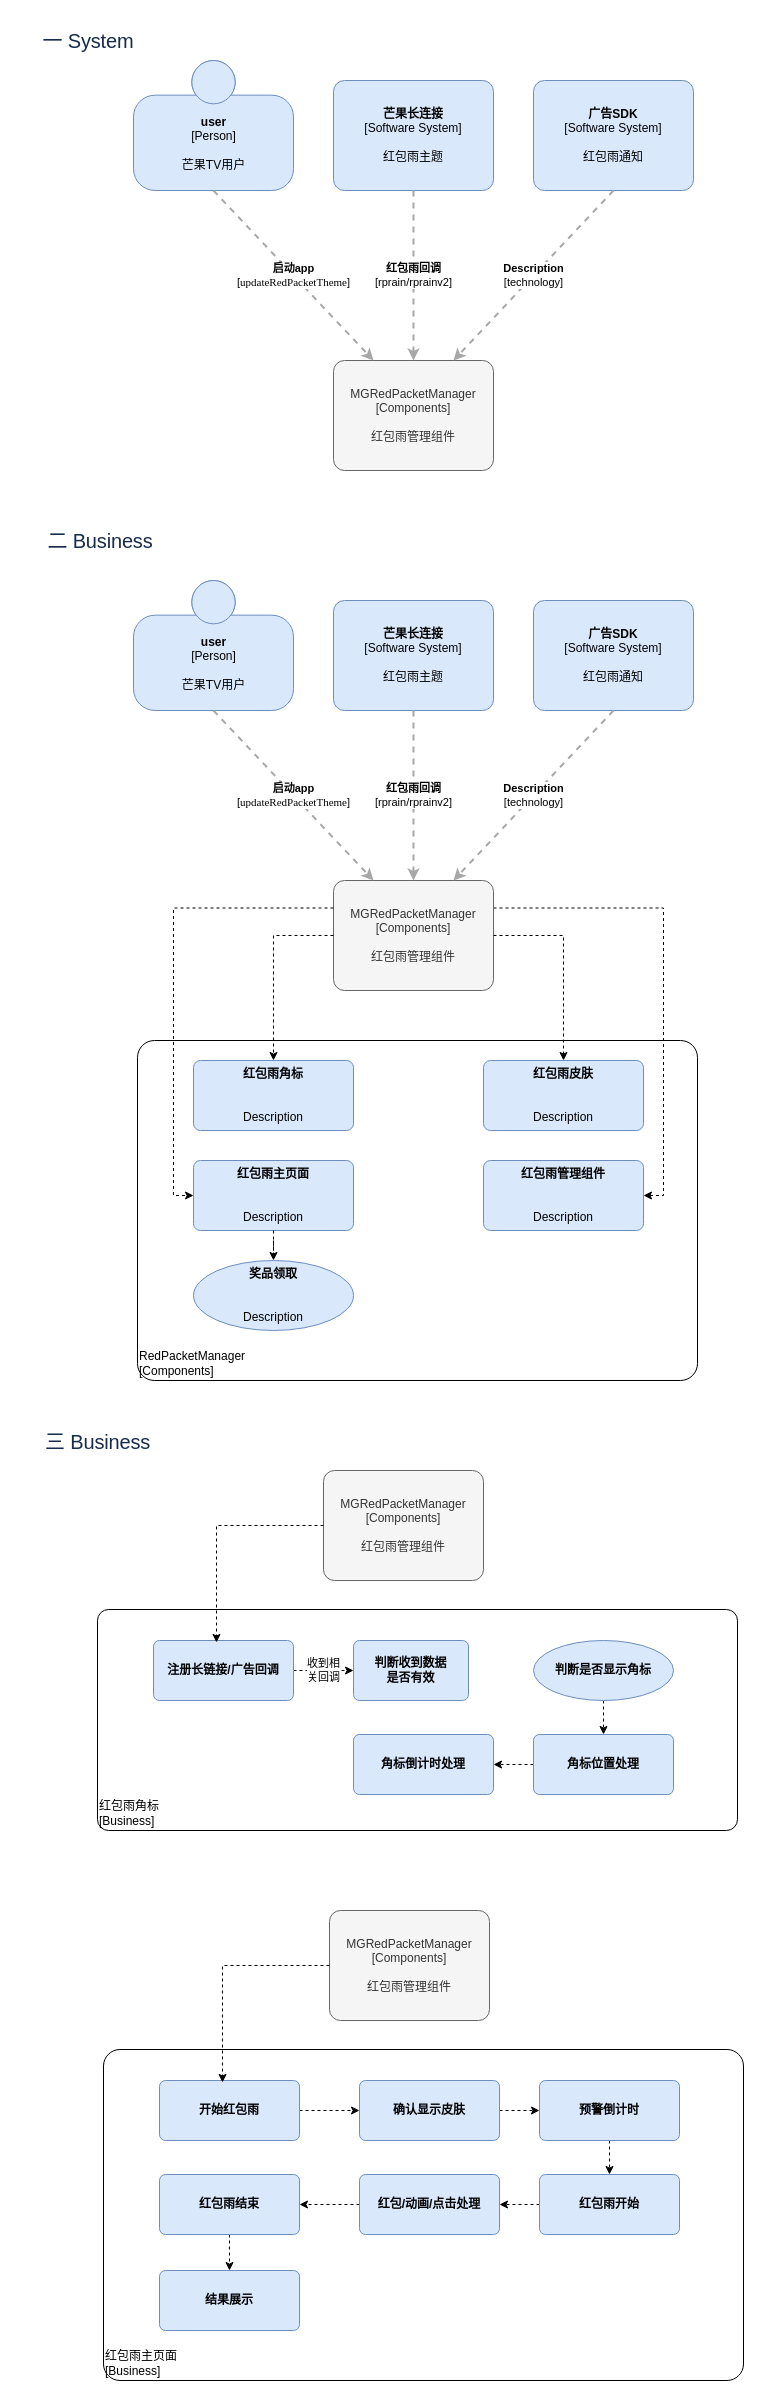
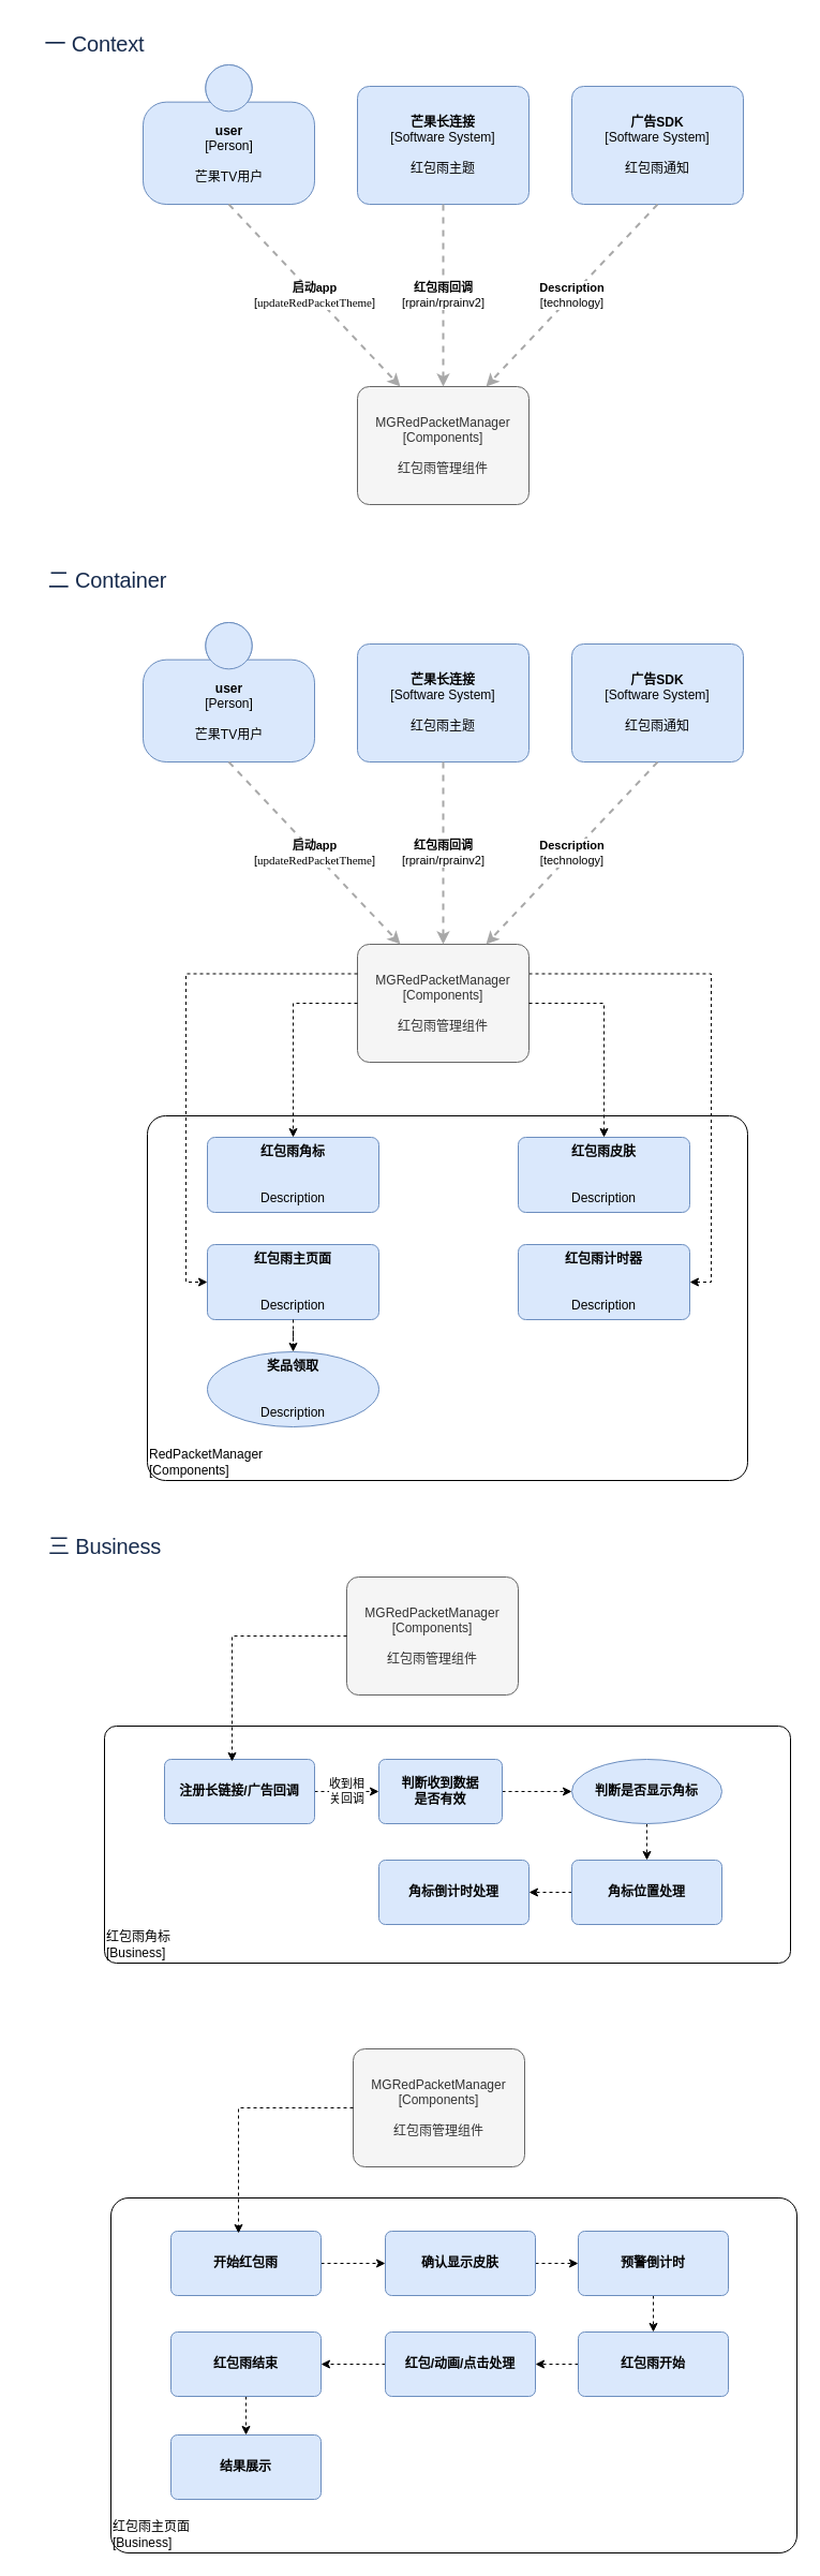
- <mxCell id="26" value="&lt;h2 id=&quot;ar.iPhone启动业务C4-一Context&quot; style=&quot;margin: 0px ; padding: 0px ; color: rgb(23 , 43 , 77) ; font-weight: normal ; font-size: 20px ; line-height: 1.5 ; letter-spacing: -0.008em ; border-bottom-color: rgb(255 , 255 , 255) ; font-family: , &amp;#34;blinkmacsystemfont&amp;#34; , &amp;#34;segoe ui&amp;#34; , &amp;#34;roboto&amp;#34; , &amp;#34;oxygen&amp;#34; , &amp;#34;ubuntu&amp;#34; , &amp;#34;fira sans&amp;#34; , &amp;#34;droid sans&amp;#34; , &amp;#34;helvetica neue&amp;#34; , sans-serif&quot;&gt;一 System&lt;/h2&gt;" style="text;html=1;strokeColor=none;fillColor=none;align=center;verticalAlign=middle;whiteSpace=wrap;rounded=0;glass=0;" vertex="1" parent="1"><mxGeometry x="23" y="20" width="130" height="40" as="geometry" /></mxCell>
+ <mxCell id="26" value="&lt;h2 id=&quot;ar.iPhone启动业务C4-一Context&quot; style=&quot;margin: 0px ; padding: 0px ; color: rgb(23 , 43 , 77) ; font-weight: normal ; font-size: 20px ; line-height: 1.5 ; letter-spacing: -0.008em ; border-bottom-color: rgb(255 , 255 , 255) ; font-family: , &amp;#34;blinkmacsystemfont&amp;#34; , &amp;#34;segoe ui&amp;#34; , &amp;#34;roboto&amp;#34; , &amp;#34;oxygen&amp;#34; , &amp;#34;ubuntu&amp;#34; , &amp;#34;fira sans&amp;#34; , &amp;#34;droid sans&amp;#34; , &amp;#34;helvetica neue&amp;#34; , sans-serif&quot;&gt;一 Context&lt;/h2&gt;" style="text;html=1;strokeColor=none;fillColor=none;align=center;verticalAlign=middle;whiteSpace=wrap;rounded=0;glass=0;" vertex="1" parent="1"><mxGeometry x="23" y="20" width="130" height="40" as="geometry" /></mxCell>
- <mxCell id="27" value="&lt;h2 id=&quot;ar.iPhone启动业务C4-二Container&quot; style=&quot;margin: 30px 0px 0px ; padding: 0px ; color: rgb(23 , 43 , 77) ; font-weight: normal ; font-size: 20px ; line-height: 1.5 ; letter-spacing: -0.008em ; border-bottom-color: rgb(255 , 255 , 255) ; font-family: , &amp;#34;blinkmacsystemfont&amp;#34; , &amp;#34;segoe ui&amp;#34; , &amp;#34;roboto&amp;#34; , &amp;#34;oxygen&amp;#34; , &amp;#34;ubuntu&amp;#34; , &amp;#34;fira sans&amp;#34; , &amp;#34;droid sans&amp;#34; , &amp;#34;helvetica neue&amp;#34; , sans-serif&quot;&gt;二 Business&lt;/h2&gt;" style="text;html=1;strokeColor=none;fillColor=none;align=center;verticalAlign=middle;whiteSpace=wrap;rounded=0;glass=0;" vertex="1" parent="1"><mxGeometry x="20" y="500" width="160" height="50" as="geometry" /></mxCell>
+ <mxCell id="27" value="&lt;h2 id=&quot;ar.iPhone启动业务C4-二Container&quot; style=&quot;margin: 30px 0px 0px ; padding: 0px ; color: rgb(23 , 43 , 77) ; font-weight: normal ; font-size: 20px ; line-height: 1.5 ; letter-spacing: -0.008em ; border-bottom-color: rgb(255 , 255 , 255) ; font-family: , &amp;#34;blinkmacsystemfont&amp;#34; , &amp;#34;segoe ui&amp;#34; , &amp;#34;roboto&amp;#34; , &amp;#34;oxygen&amp;#34; , &amp;#34;ubuntu&amp;#34; , &amp;#34;fira sans&amp;#34; , &amp;#34;droid sans&amp;#34; , &amp;#34;helvetica neue&amp;#34; , sans-serif&quot;&gt;二 Container&lt;/h2&gt;" style="text;html=1;strokeColor=none;fillColor=none;align=center;verticalAlign=middle;whiteSpace=wrap;rounded=0;glass=0;" vertex="1" parent="1"><mxGeometry x="20" y="500" width="160" height="50" as="geometry" /></mxCell>
- <mxCell id="41" value="&lt;b&gt;红包雨管理组件&lt;/b&gt;&lt;br&gt;&lt;div&gt;&lt;br&gt;&lt;/div&gt;&lt;br&gt;&lt;div&gt;Description&lt;/div&gt;" style="rounded=1;whiteSpace=wrap;html=1;labelBackgroundColor=none;fillColor=#dae8fc;fontColor=#000000;align=center;arcSize=10;strokeColor=#6c8ebf;points=[[0.25,0,0],[0.5,0,0],[0.75,0,0],[1,0.25,0],[1,0.5,0],[1,0.75,0],[0.75,1,0],[0.5,1,0],[0.25,1,0],[0,0.75,0],[0,0.5,0],[0,0.25,0]];glass=0;" vertex="1" parent="1"><mxGeometry x="483" y="1160" width="160" height="70" as="geometry" /></mxCell>
+ <mxCell id="41" value="&lt;b&gt;红包雨计时器&lt;/b&gt;&lt;br&gt;&lt;div&gt;&lt;br&gt;&lt;/div&gt;&lt;br&gt;&lt;div&gt;Description&lt;/div&gt;" style="rounded=1;whiteSpace=wrap;html=1;labelBackgroundColor=none;fillColor=#dae8fc;fontColor=#000000;align=center;arcSize=10;strokeColor=#6c8ebf;points=[[0.25,0,0],[0.5,0,0],[0.75,0,0],[1,0.25,0],[1,0.5,0],[1,0.75,0],[0.75,1,0],[0.5,1,0],[0.25,1,0],[0,0.75,0],[0,0.5,0],[0,0.25,0]];glass=0;" vertex="1" parent="1"><mxGeometry x="483" y="1160" width="160" height="70" as="geometry" /></mxCell>
+ <mxCell id="34" style="edgeStyle=orthogonalEdgeStyle;rounded=0;orthogonalLoop=1;jettySize=auto;html=1;exitX=1;exitY=0.5;exitDx=0;exitDy=0;exitPerimeter=0;entryX=0;entryY=0.5;entryDx=0;entryDy=0;entryPerimeter=0;dashed=1;strokeColor=#000000;strokeWidth=1;" edge="1" parent="1" source="35" target="37"><mxGeometry relative="1" as="geometry" /></mxCell>
